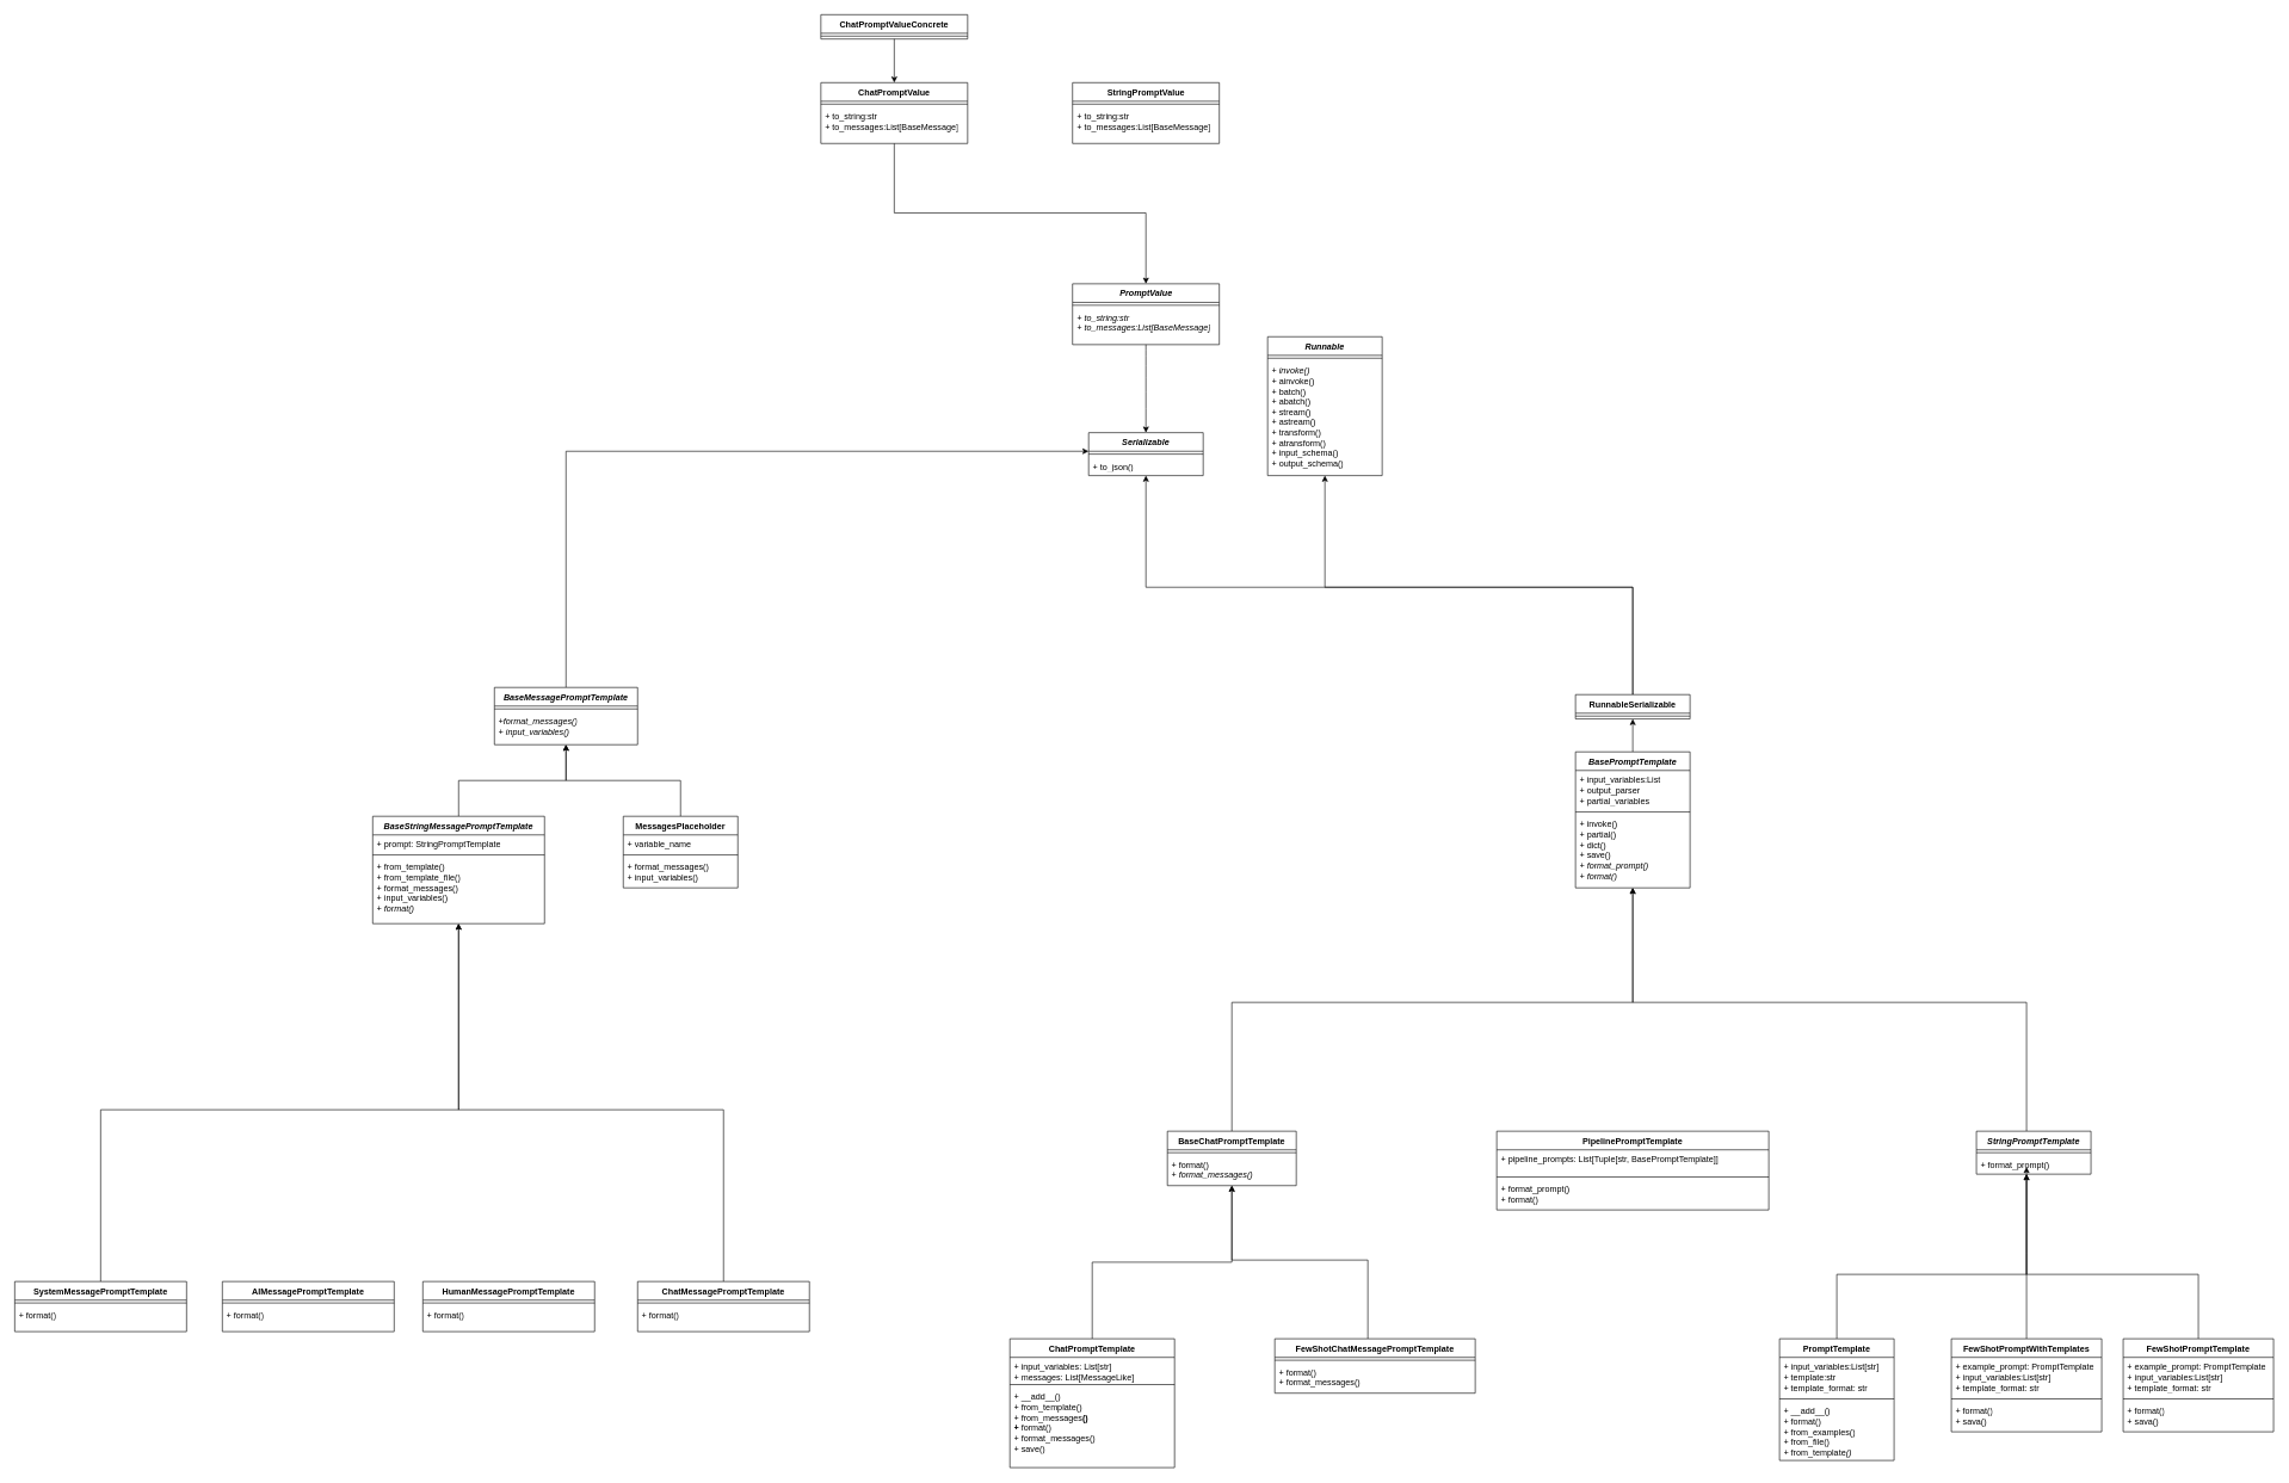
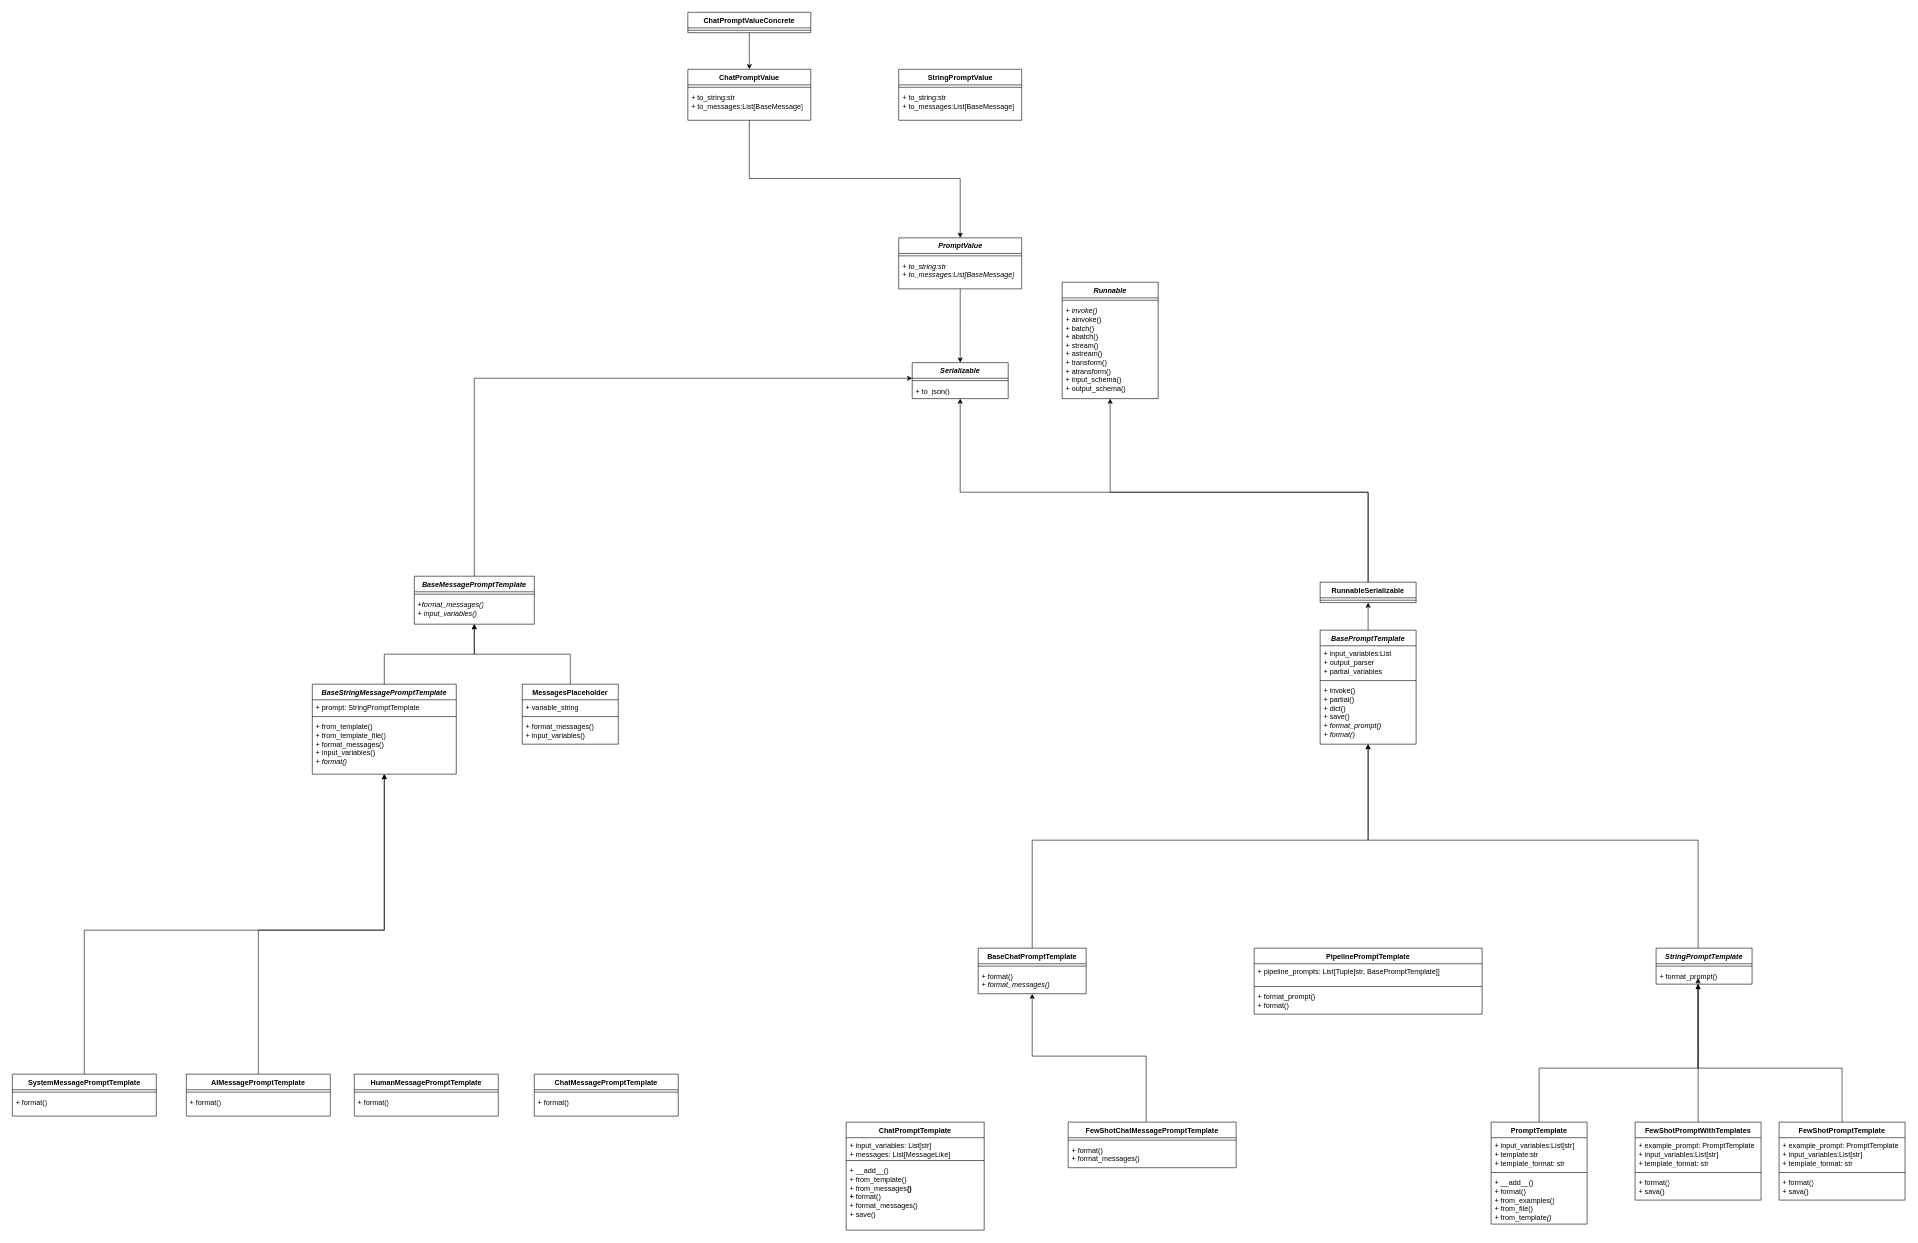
- <mxCell id="46" value="+&amp;nbsp;variable_name" style="text;strokeColor=none;fillColor=none;align=left;verticalAlign=top;spacingLeft=4;spacingRight=4;overflow=hidden;rotatable=0;points=[[0,0.5],[1,0.5]];portConstraint=eastwest;whiteSpace=wrap;html=1;" parent="45" vertex="1"><mxGeometry y="26" width="160" height="24" as="geometry" /></mxCell>
+ <mxCell id="46" value="+&amp;nbsp;variable_string" style="text;strokeColor=none;fillColor=none;align=left;verticalAlign=top;spacingLeft=4;spacingRight=4;overflow=hidden;rotatable=0;points=[[0,0.5],[1,0.5]];portConstraint=eastwest;whiteSpace=wrap;html=1;" parent="45" vertex="1"><mxGeometry y="26" width="160" height="24" as="geometry" /></mxCell>
- <mxCell id="54" style="edgeStyle=orthogonalEdgeStyle;rounded=0;orthogonalLoop=1;jettySize=auto;html=1;" parent="1" source="55" target="50" edge="1"><mxGeometry relative="1" as="geometry"><Array as="points"><mxPoint x="1010" y="1550" /><mxPoint x="640" y="1550" /></Array></mxGeometry></mxCell>
+ <mxCell id="61" style="edgeStyle=orthogonalEdgeStyle;rounded=0;orthogonalLoop=1;jettySize=auto;html=1;" parent="1" source="62" target="50" edge="1"><mxGeometry relative="1" as="geometry"><Array as="points"><mxPoint x="430" y="1550" /><mxPoint x="640" y="1550" /></Array></mxGeometry></mxCell>
- <mxCell id="73" style="edgeStyle=orthogonalEdgeStyle;rounded=0;orthogonalLoop=1;jettySize=auto;html=1;" parent="1" source="74" target="70" edge="1"><mxGeometry relative="1" as="geometry" /></mxCell>
